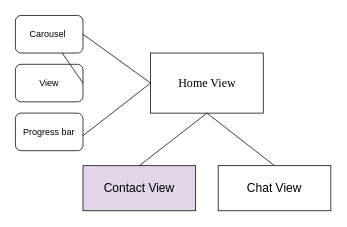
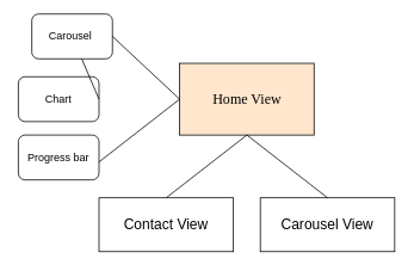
- <mxCell id="3" value="Carousel&amp;nbsp;" style="rounded=1;whiteSpace=wrap;html=1;fontSize=12;" vertex="1" parent="1"><mxGeometry x="20" y="20" width="90" height="50" as="geometry" /></mxCell>
+ <mxCell id="3" value="Carousel&amp;nbsp;" style="rounded=1;whiteSpace=wrap;html=1;fontSize=12;" vertex="1" parent="1"><mxGeometry x="35" y="15" width="90" height="50" as="geometry" /></mxCell>
- <mxCell id="4" value="View" style="rounded=1;whiteSpace=wrap;html=1;fontSize=12;" vertex="1" parent="1"><mxGeometry x="20" y="85" width="90" height="50" as="geometry" /></mxCell>
+ <mxCell id="4" value="Chart" style="rounded=1;whiteSpace=wrap;html=1;fontSize=12;" vertex="1" parent="1"><mxGeometry x="20" y="85" width="90" height="50" as="geometry" /></mxCell>
- <mxCell id="2" value="&lt;span style=&quot;font-family: &amp;quot;Times New Roman&amp;quot;, &amp;quot;serif&amp;quot;;&quot;&gt;&lt;font style=&quot;font-size: 16px;&quot;&gt;Home View&lt;/font&gt;&lt;/span&gt;" style="html=1;" vertex="1" parent="1"><mxGeometry x="200" y="70" width="150" height="80" as="geometry" /></mxCell>
+ <mxCell id="2" value="&lt;span style=&quot;font-family: &amp;quot;Times New Roman&amp;quot;, &amp;quot;serif&amp;quot;;&quot;&gt;&lt;font style=&quot;font-size: 16px;&quot;&gt;Home View&lt;/font&gt;&lt;/span&gt;" style="html=1;fillColor=#ffe6cc;" vertex="1" parent="1"><mxGeometry x="200" y="70" width="150" height="80" as="geometry" /></mxCell>
- <mxCell id="9" value="&lt;font style=&quot;font-size: 16px;&quot;&gt;Contact View&lt;/font&gt;" style="whiteSpace=wrap;html=1;fillColor=#e1d5e7;" vertex="1" parent="1"><mxGeometry x="110" y="220" width="150" height="60" as="geometry" /></mxCell>
+ <mxCell id="9" value="&lt;font style=&quot;font-size: 16px;&quot;&gt;Contact View&lt;/font&gt;" style="whiteSpace=wrap;html=1;" vertex="1" parent="1"><mxGeometry x="110" y="220" width="150" height="60" as="geometry" /></mxCell>
- <mxCell id="11" value="&lt;font style=&quot;font-size: 16px;&quot;&gt;Chat View&lt;/font&gt;" style="whiteSpace=wrap;html=1;" vertex="1" parent="1"><mxGeometry x="290" y="220" width="150" height="60" as="geometry" /></mxCell>
+ <mxCell id="11" value="&lt;font style=&quot;font-size: 16px;&quot;&gt;Carousel View&lt;/font&gt;" style="whiteSpace=wrap;html=1;" vertex="1" parent="1"><mxGeometry x="290" y="220" width="150" height="60" as="geometry" /></mxCell>
